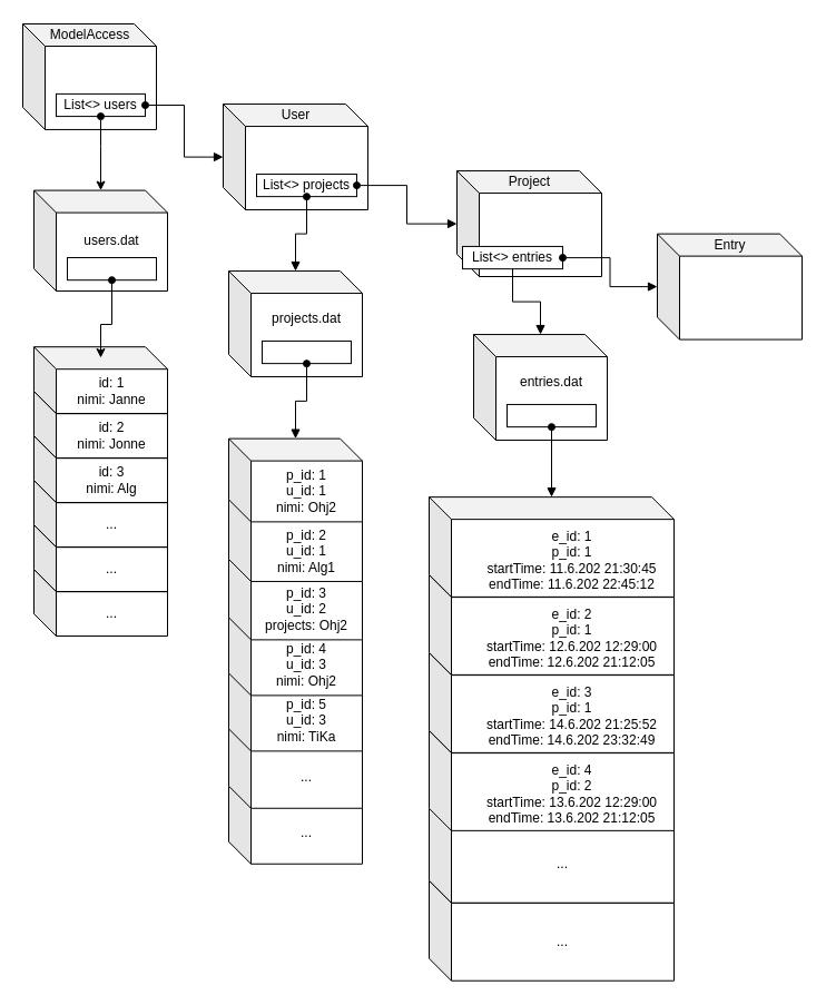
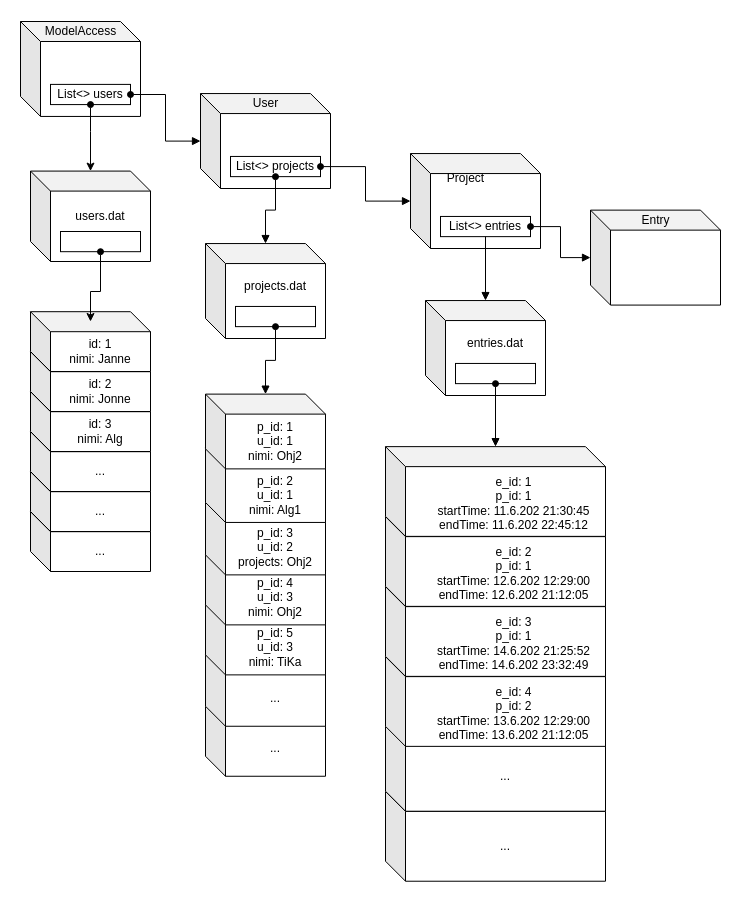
- <mxCell id="78" value="Project" style="text;html=1;align=center;verticalAlign=middle;resizable=0;points=[];autosize=1;" vertex="1" parent="76"><mxGeometry x="40" y="32.05" width="50" height="20" as="geometry" /></mxCell>
+ <mxCell id="78" value="Project" style="text;html=1;align=center;verticalAlign=middle;resizable=0;points=[];autosize=1;" vertex="1" parent="76"><mxGeometry x="30" y="47.05" width="50" height="20" as="geometry" /></mxCell>
- <mxCell id="79" value="List&amp;lt;&amp;gt; entries" style="rounded=0;whiteSpace=wrap;html=1;" vertex="1" parent="76"><mxGeometry x="5" y="99.95" width="90" height="20.18" as="geometry" /></mxCell>
+ <mxCell id="79" value="List&amp;lt;&amp;gt; entries" style="rounded=0;whiteSpace=wrap;html=1;" vertex="1" parent="76"><mxGeometry x="30" y="94.95" width="90" height="20.18" as="geometry" /></mxCell>
